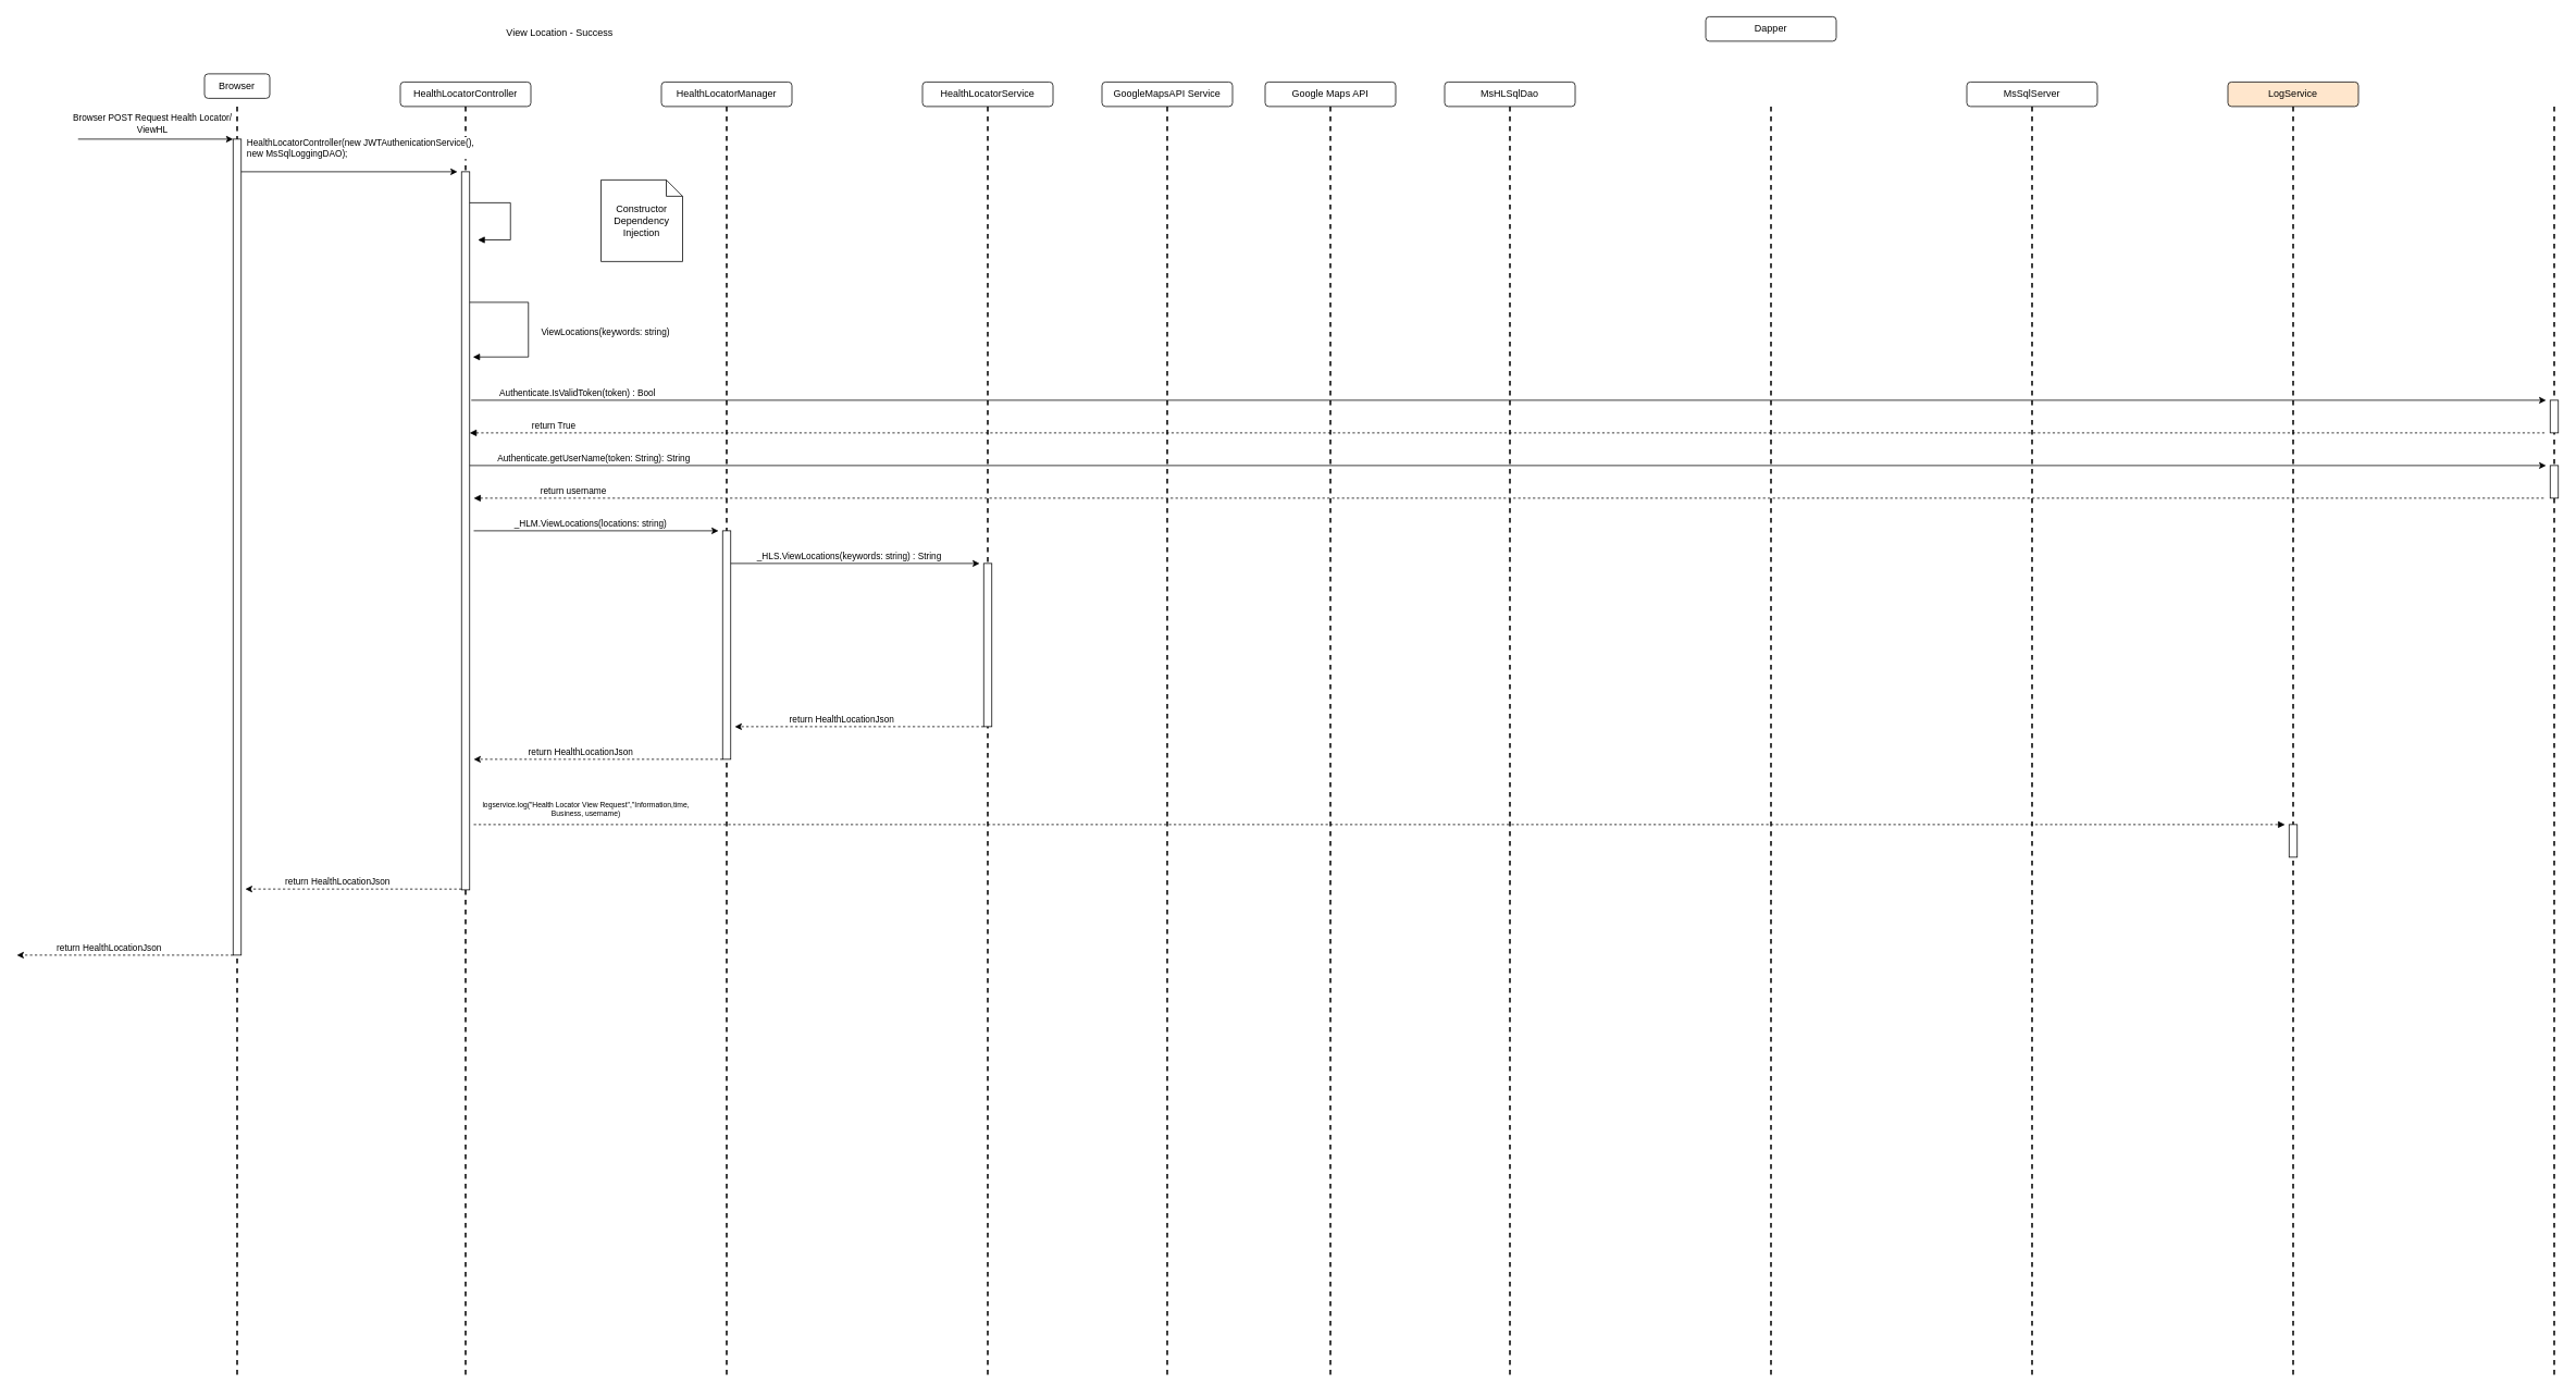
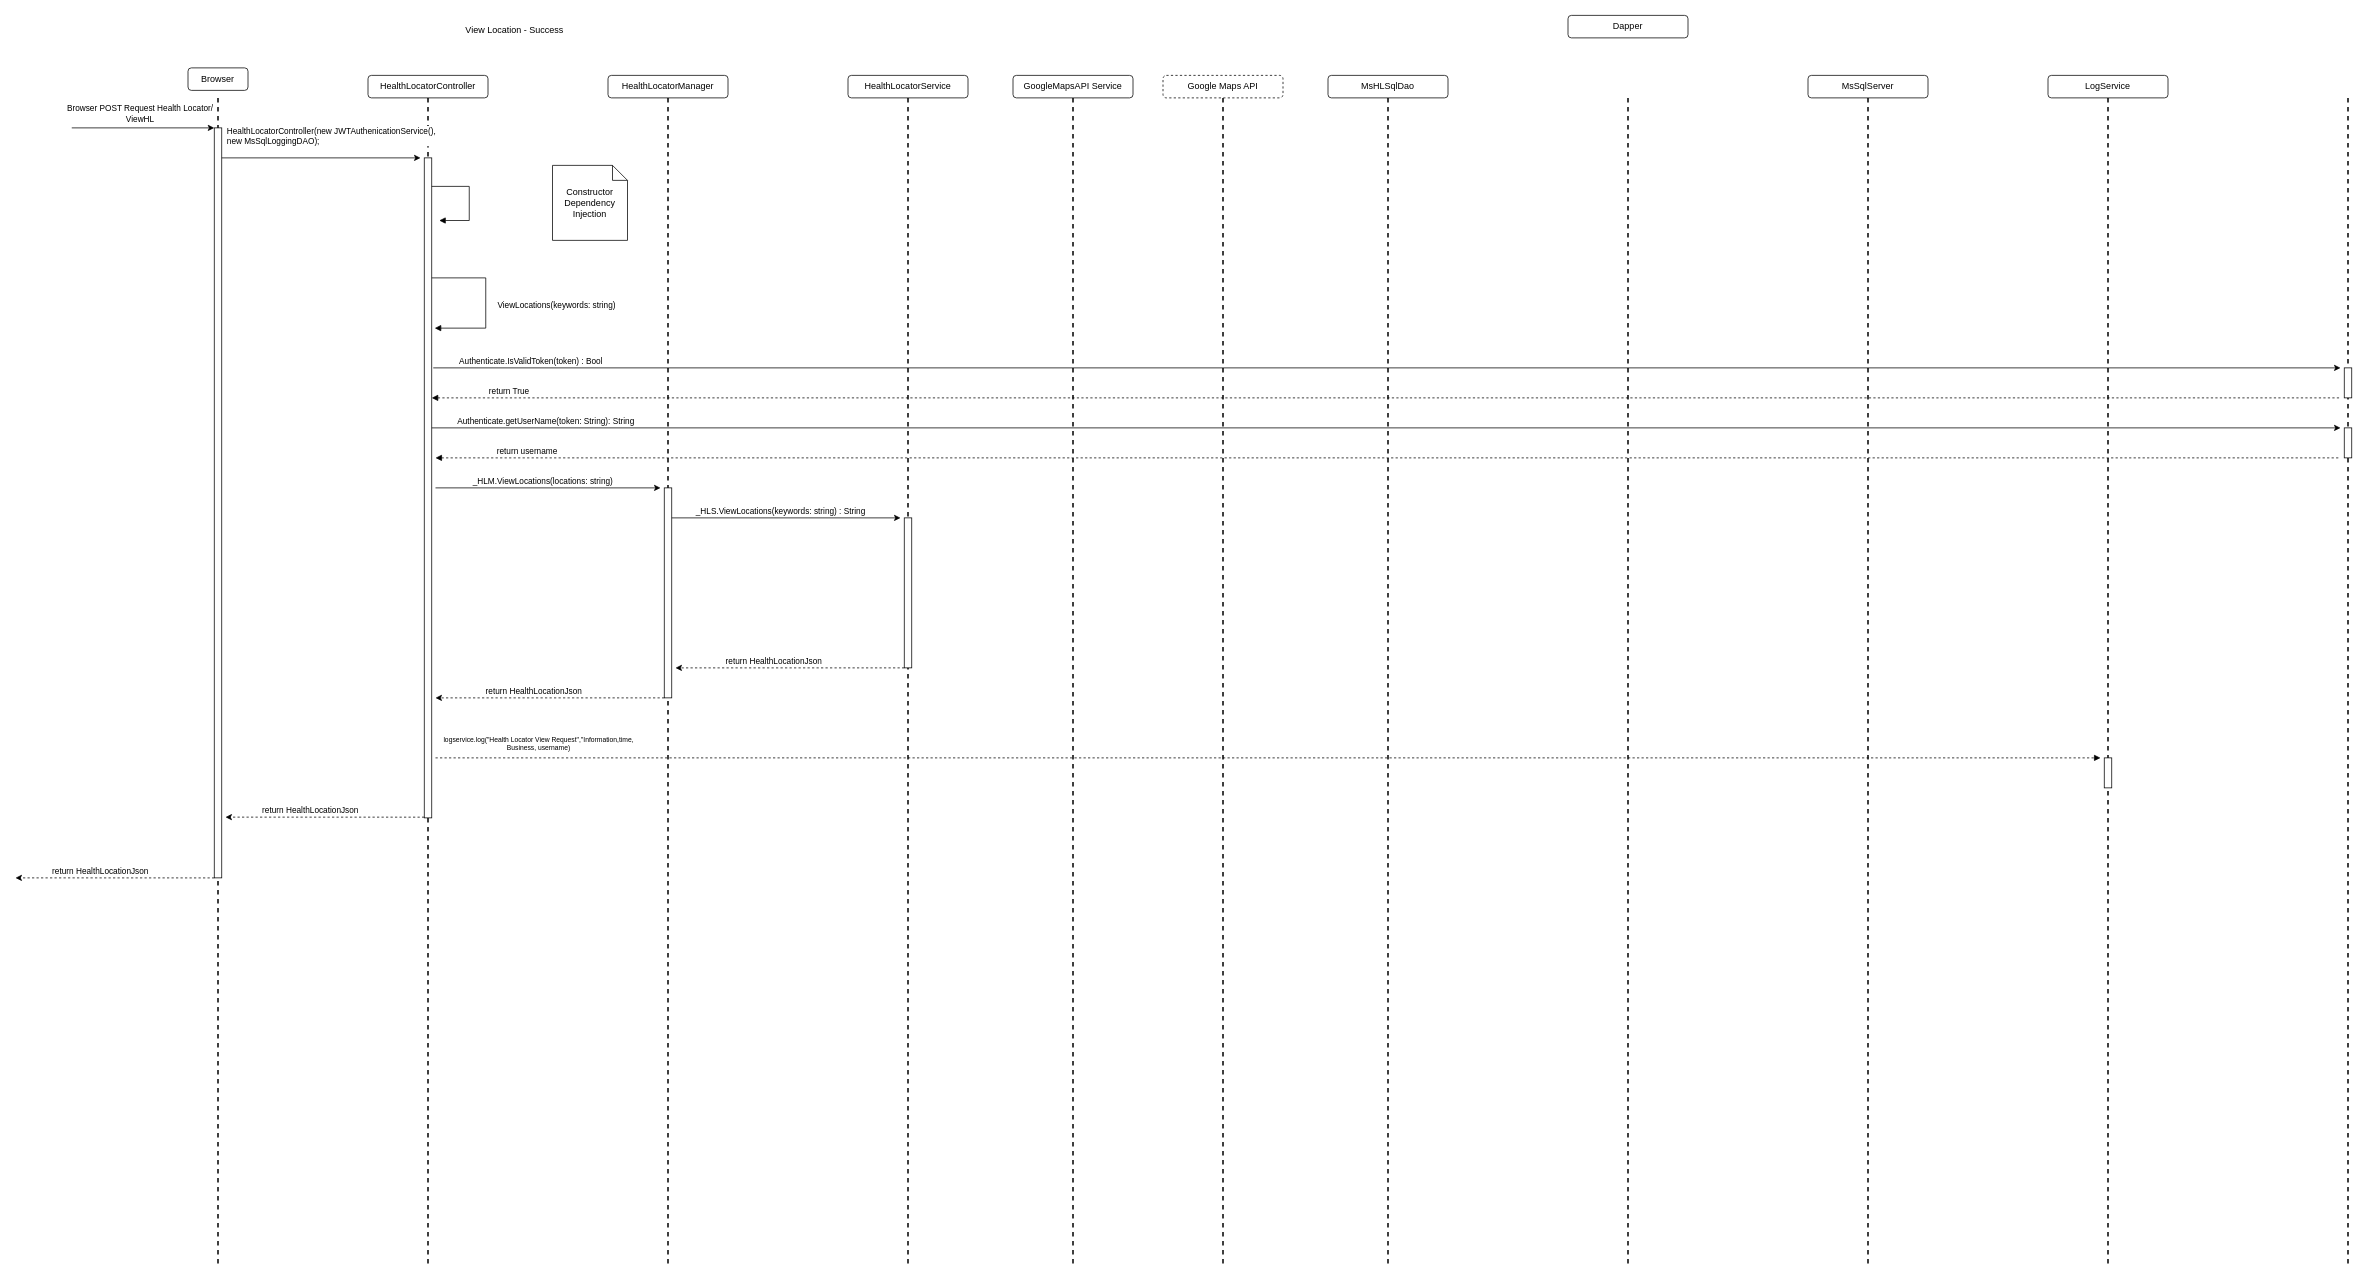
- <mxCell id="56" value="Google Maps API" style="rounded=1;whiteSpace=wrap;html=1;" vertex="1" parent="1"><mxGeometry x="1550" y="100" width="160" height="30" as="geometry" /></mxCell>
+ <mxCell id="56" value="Google Maps API" style="rounded=1;whiteSpace=wrap;html=1;dashed=1;" vertex="1" parent="1"><mxGeometry x="1550" y="100" width="160" height="30" as="geometry" /></mxCell>
- <mxCell id="25" value="LogService" style="rounded=1;whiteSpace=wrap;html=1;fillColor=#ffe6cc;" vertex="1" parent="1"><mxGeometry x="2730" y="100" width="160" height="30" as="geometry" /></mxCell>
+ <mxCell id="25" value="LogService" style="rounded=1;whiteSpace=wrap;html=1;" vertex="1" parent="1"><mxGeometry x="2730" y="100" width="160" height="30" as="geometry" /></mxCell>
